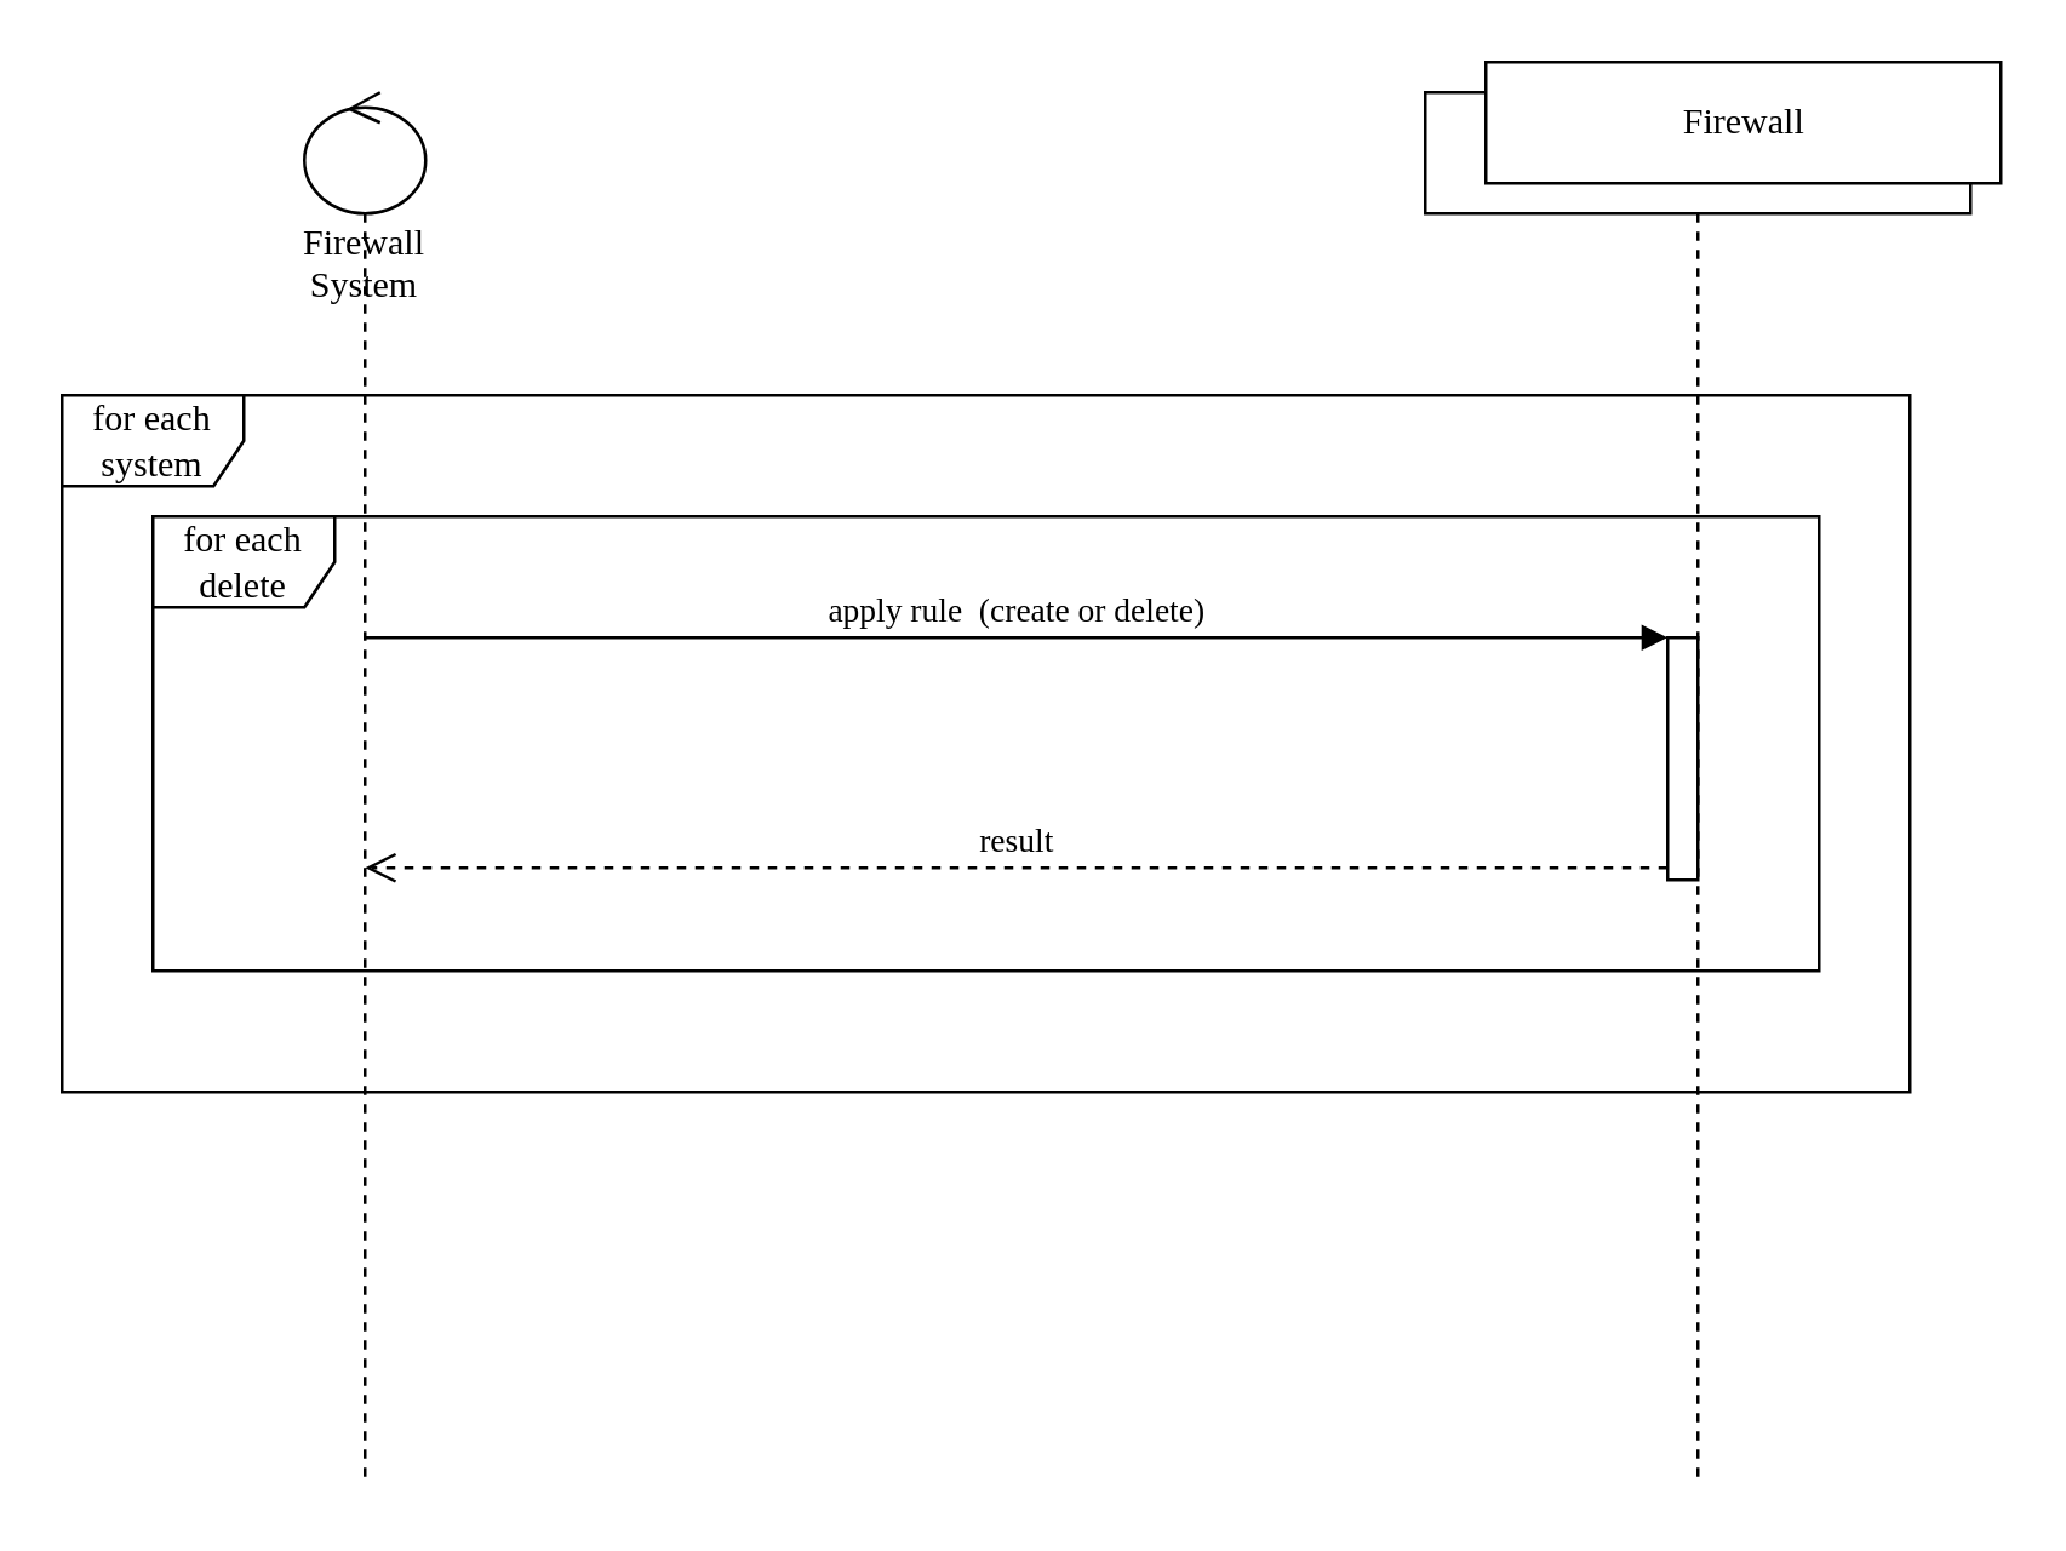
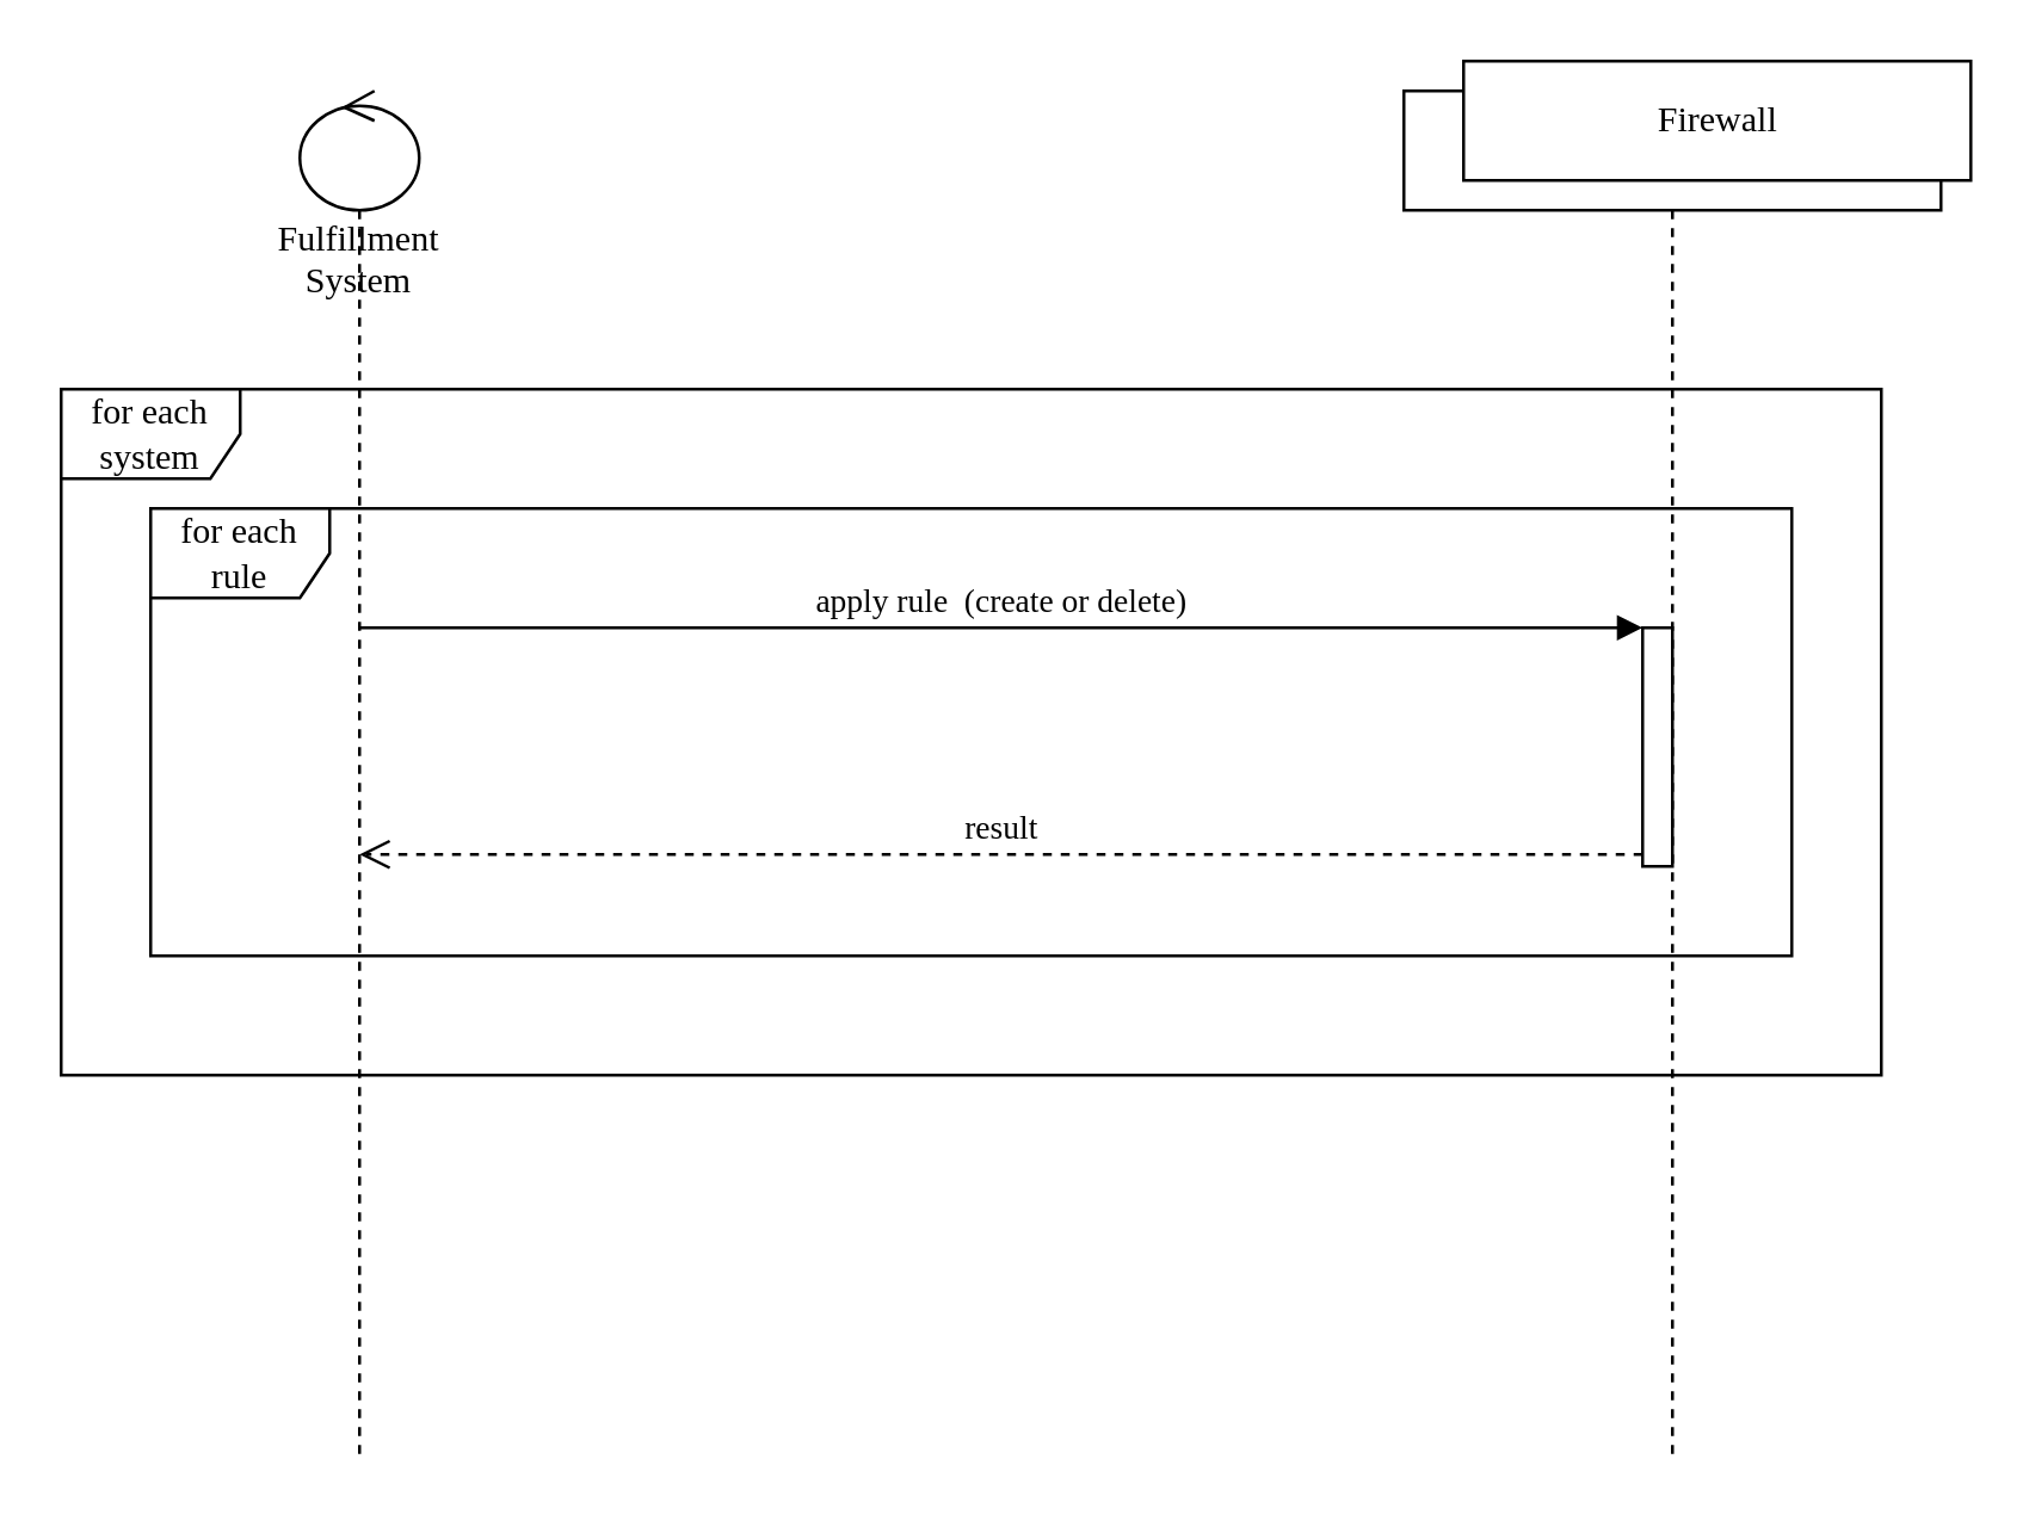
- <mxCell id="6" value="Firewall System" style="shape=umlLifeline;participant=umlControl;perimeter=lifelinePerimeter;whiteSpace=wrap;html=1;container=1;collapsible=0;recursiveResize=0;verticalAlign=top;spacingTop=36;outlineConnect=0;fontFamily=TheSans Swisscom;" parent="1" vertex="1"><mxGeometry x="100" y="30" width="40" height="460" as="geometry" /></mxCell>
+ <mxCell id="6" value="Fulfillment System" style="shape=umlLifeline;participant=umlControl;perimeter=lifelinePerimeter;whiteSpace=wrap;html=1;container=1;collapsible=0;recursiveResize=0;verticalAlign=top;spacingTop=36;outlineConnect=0;fontFamily=TheSans Swisscom;" parent="1" vertex="1"><mxGeometry x="100" y="30" width="40" height="460" as="geometry" /></mxCell>
- <mxCell id="3" value="for each delete" style="shape=umlFrame;whiteSpace=wrap;html=1;fontFamily=TheSans Swisscom;" parent="1" vertex="1"><mxGeometry x="50" y="170" width="550" height="150" as="geometry" /></mxCell>
+ <mxCell id="3" value="for each rule" style="shape=umlFrame;whiteSpace=wrap;html=1;fontFamily=TheSans Swisscom;" parent="1" vertex="1"><mxGeometry x="50" y="170" width="550" height="150" as="geometry" /></mxCell>
